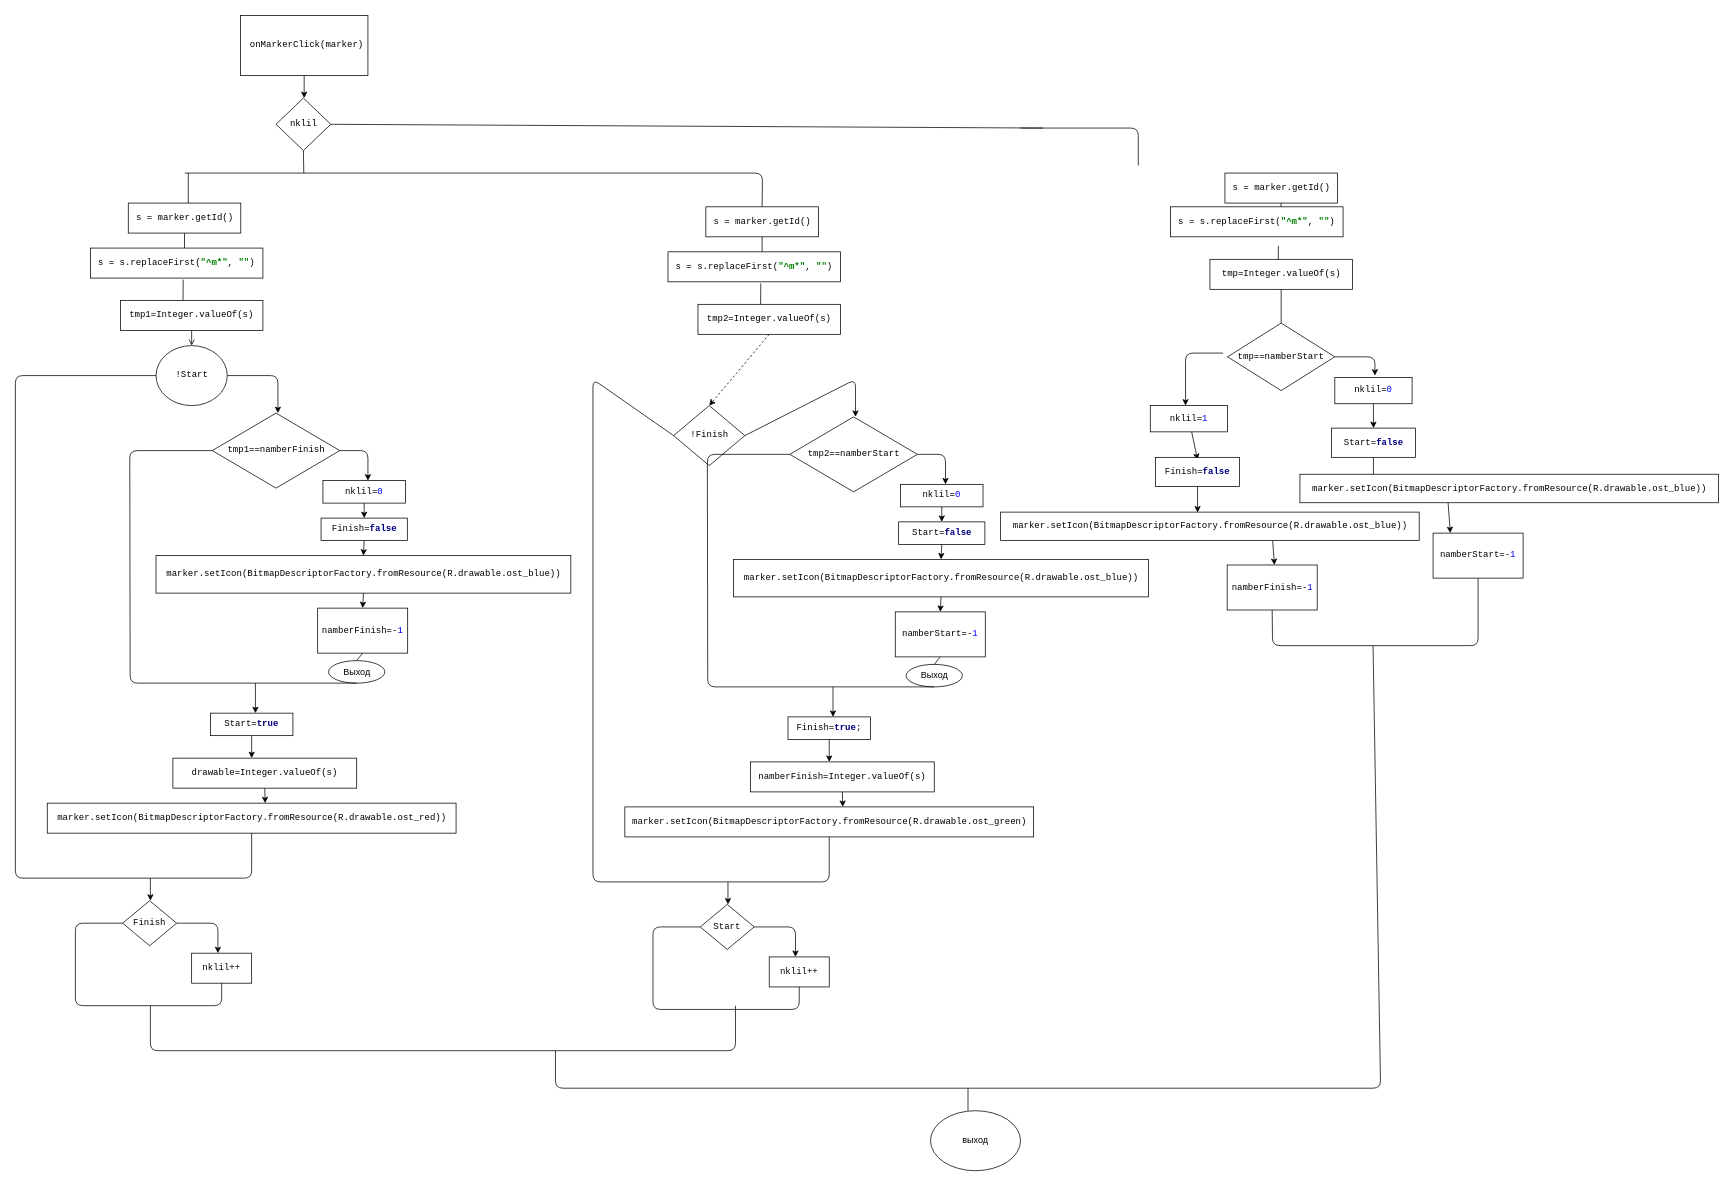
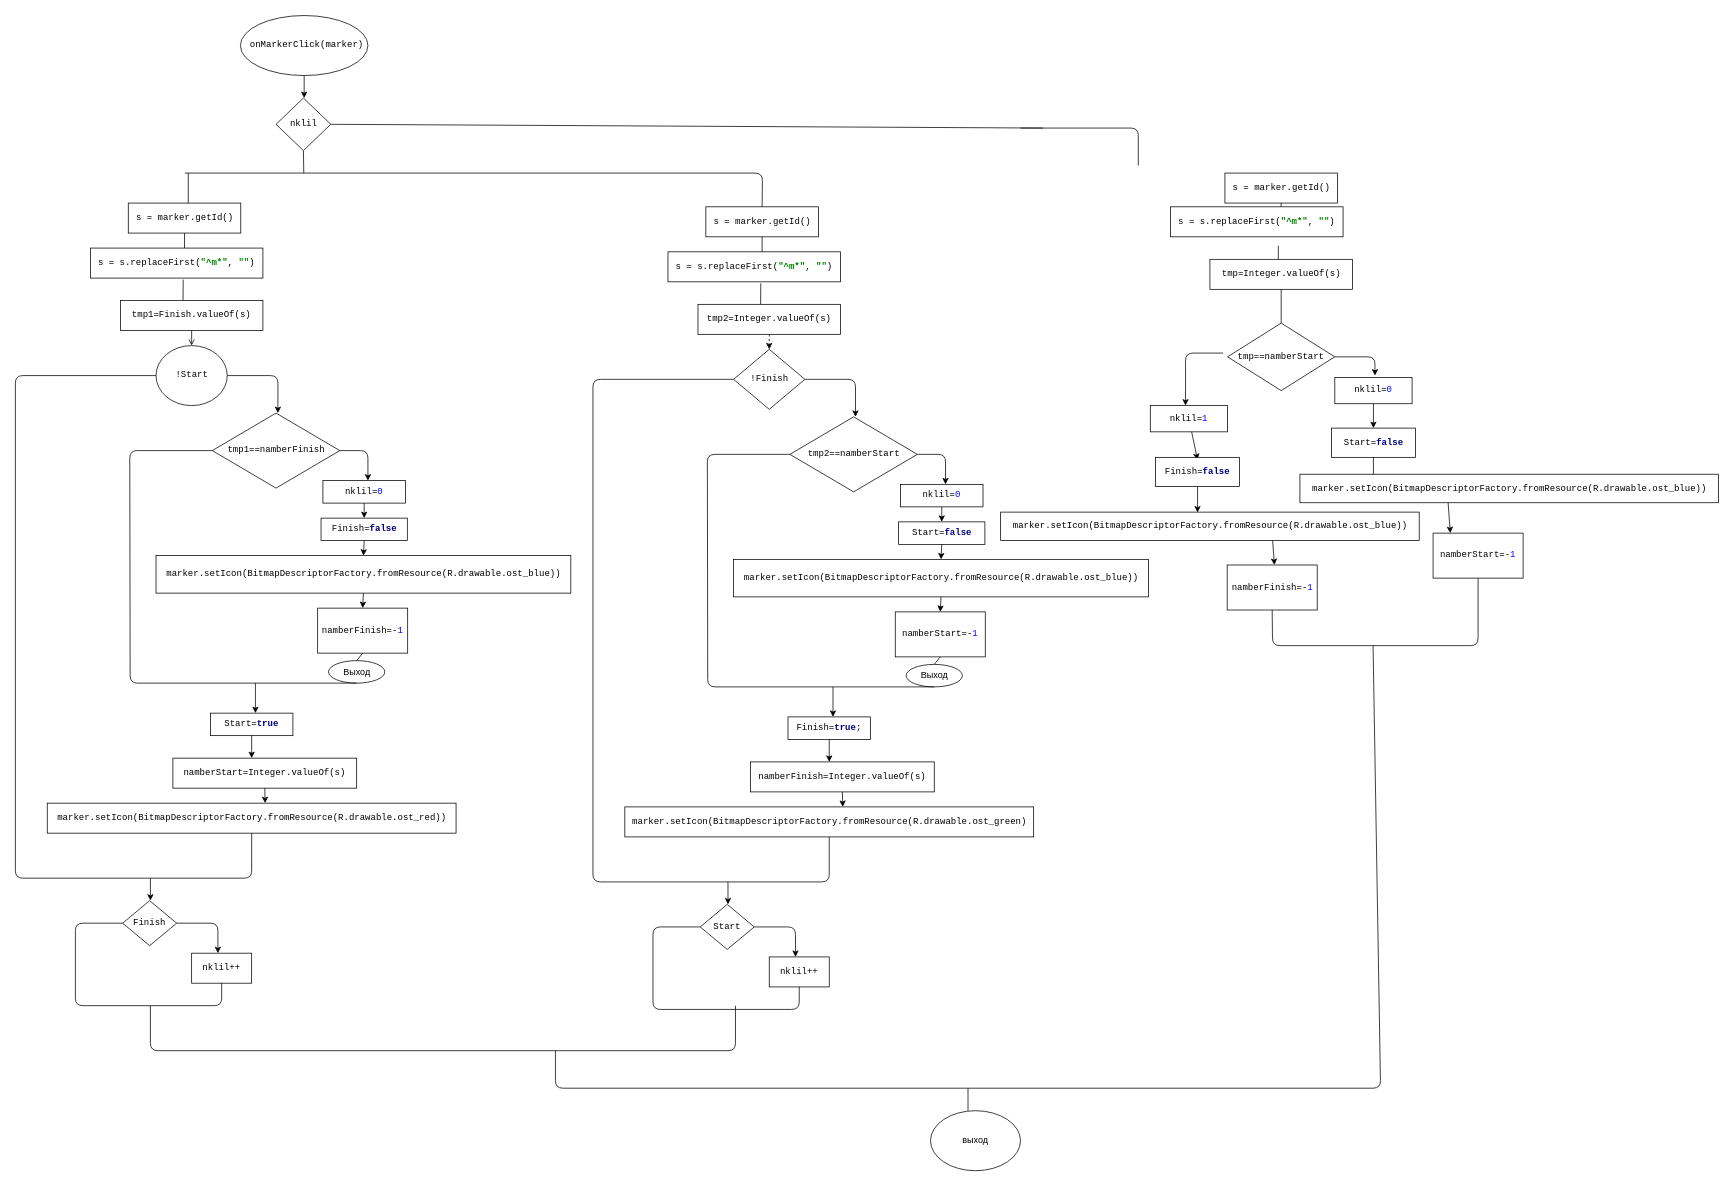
- <mxCell id="2" value="&lt;pre style=&quot;background-color: rgb(255 , 255 , 255) ; font-family: &amp;#34;courier new&amp;#34;&quot;&gt; onMarkerClick(marker)&lt;/pre&gt;" style="whiteSpace=wrap;html=1;rounded=0;" vertex="1" parent="1"><mxGeometry x="320" y="20" width="170" height="80" as="geometry" /></mxCell>
+ <mxCell id="2" value="&lt;pre style=&quot;background-color: rgb(255 , 255 , 255) ; font-family: &amp;#34;courier new&amp;#34;&quot;&gt; onMarkerClick(marker)&lt;/pre&gt;" style="ellipse;whiteSpace=wrap;html=1;" vertex="1" parent="1"><mxGeometry x="320" y="20" width="170" height="80" as="geometry" /></mxCell>
- <mxCell id="12" value="&lt;pre style=&quot;background-color: rgb(255 , 255 , 255) ; font-family: &amp;#34;courier new&amp;#34;&quot;&gt;tmp1=Integer.valueOf(s)&lt;/pre&gt;" style="rounded=0;whiteSpace=wrap;html=1;" vertex="1" parent="1"><mxGeometry x="160" y="400" width="190" height="40" as="geometry" /></mxCell>
+ <mxCell id="12" value="&lt;pre style=&quot;background-color: rgb(255 , 255 , 255) ; font-family: &amp;#34;courier new&amp;#34;&quot;&gt;tmp1=Finish.valueOf(s)&lt;/pre&gt;" style="rounded=0;whiteSpace=wrap;html=1;" vertex="1" parent="1"><mxGeometry x="160" y="400" width="190" height="40" as="geometry" /></mxCell>
- <mxCell id="45" value="&lt;pre style=&quot;background-color: rgb(255 , 255 , 255) ; font-family: &amp;#34;courier new&amp;#34;&quot;&gt;&lt;pre style=&quot;font-family: &amp;#34;courier new&amp;#34;&quot;&gt;!Finish&lt;/pre&gt;&lt;/pre&gt;" style="rhombus;whiteSpace=wrap;html=1;" vertex="1" parent="1"><mxGeometry x="897.5" y="540" width="95" height="80" as="geometry" /></mxCell>
+ <mxCell id="45" value="&lt;pre style=&quot;background-color: rgb(255 , 255 , 255) ; font-family: &amp;#34;courier new&amp;#34;&quot;&gt;&lt;pre style=&quot;font-family: &amp;#34;courier new&amp;#34;&quot;&gt;!Finish&lt;/pre&gt;&lt;/pre&gt;" style="rhombus;whiteSpace=wrap;html=1;" vertex="1" parent="1"><mxGeometry x="977.5" y="465" width="95" height="80" as="geometry" /></mxCell>
- <mxCell id="28" value="&lt;pre style=&quot;background-color: rgb(255 , 255 , 255) ; font-family: &amp;#34;courier new&amp;#34;&quot;&gt;drawable=Integer.valueOf(s)&lt;/pre&gt;" style="rounded=0;whiteSpace=wrap;html=1;" vertex="1" parent="1"><mxGeometry x="230" y="1010" width="245" height="40" as="geometry" /></mxCell>
+ <mxCell id="28" value="&lt;pre style=&quot;background-color: rgb(255 , 255 , 255) ; font-family: &amp;#34;courier new&amp;#34;&quot;&gt;namberStart=Integer.valueOf(s)&lt;/pre&gt;" style="rounded=0;whiteSpace=wrap;html=1;" vertex="1" parent="1"><mxGeometry x="230" y="1010" width="245" height="40" as="geometry" /></mxCell>
